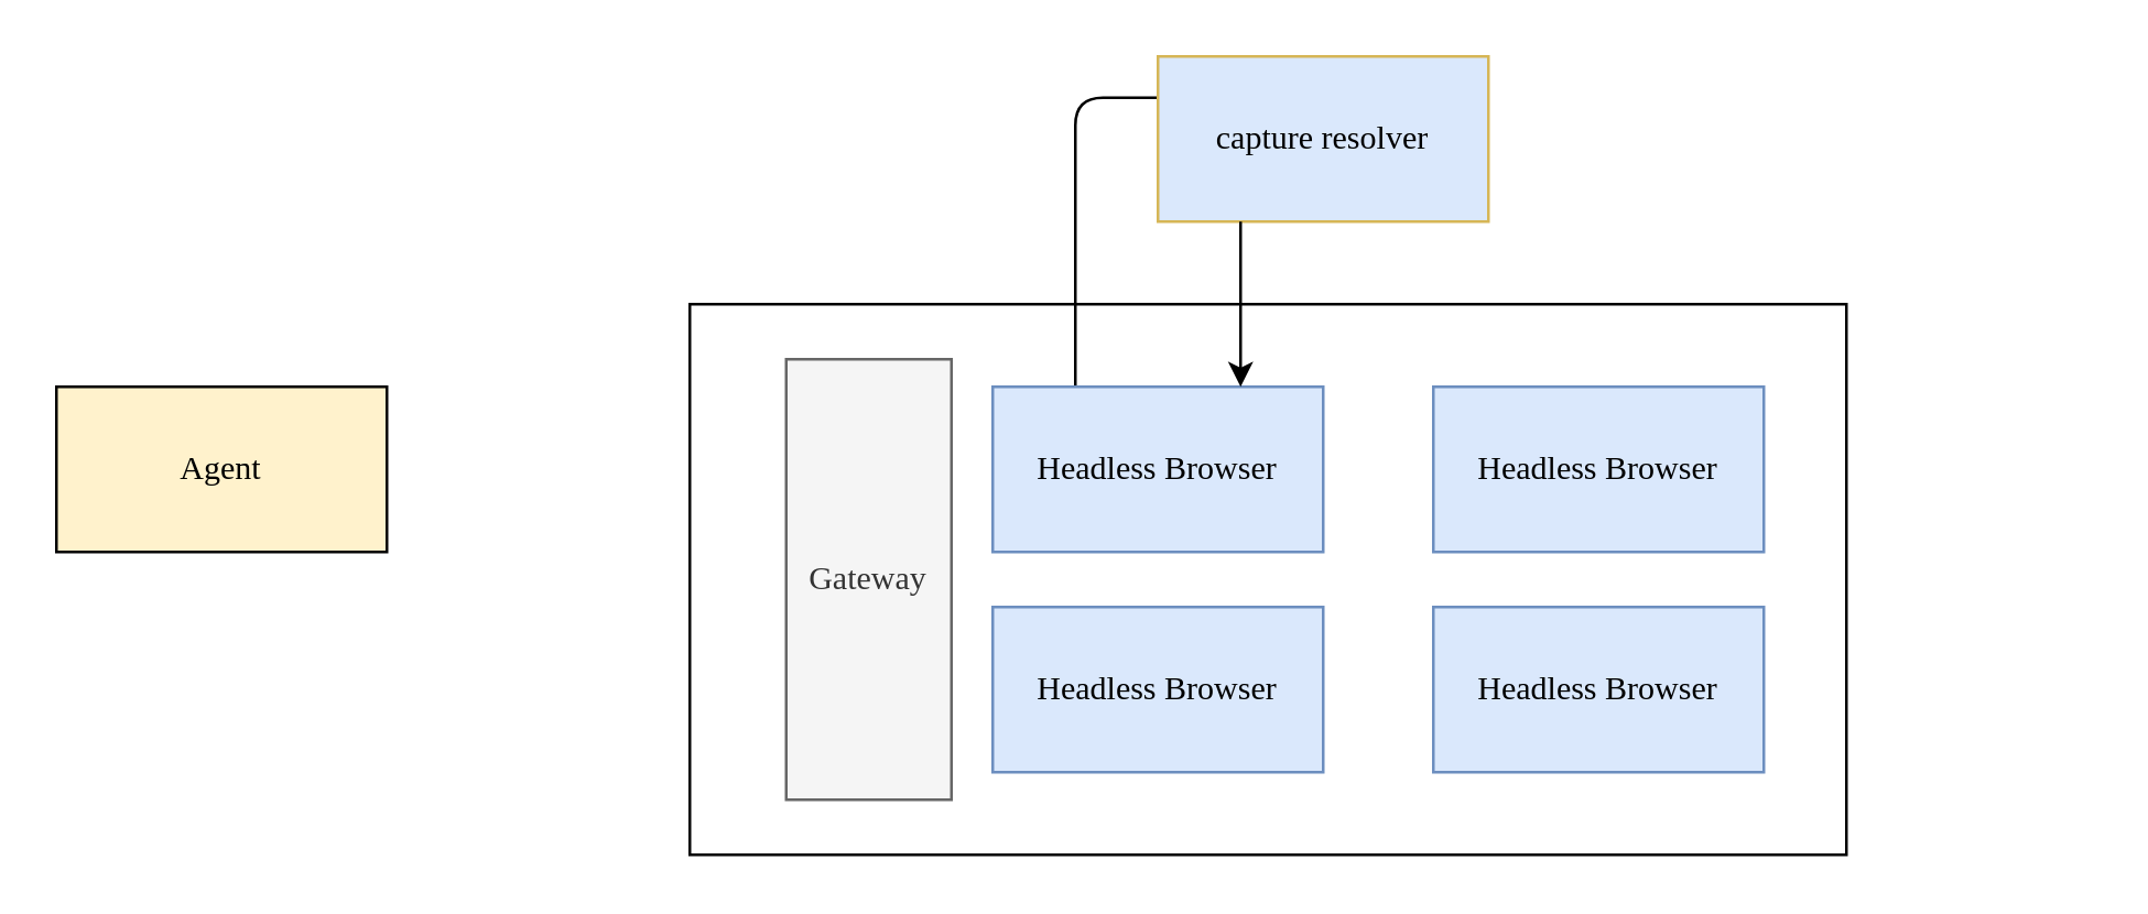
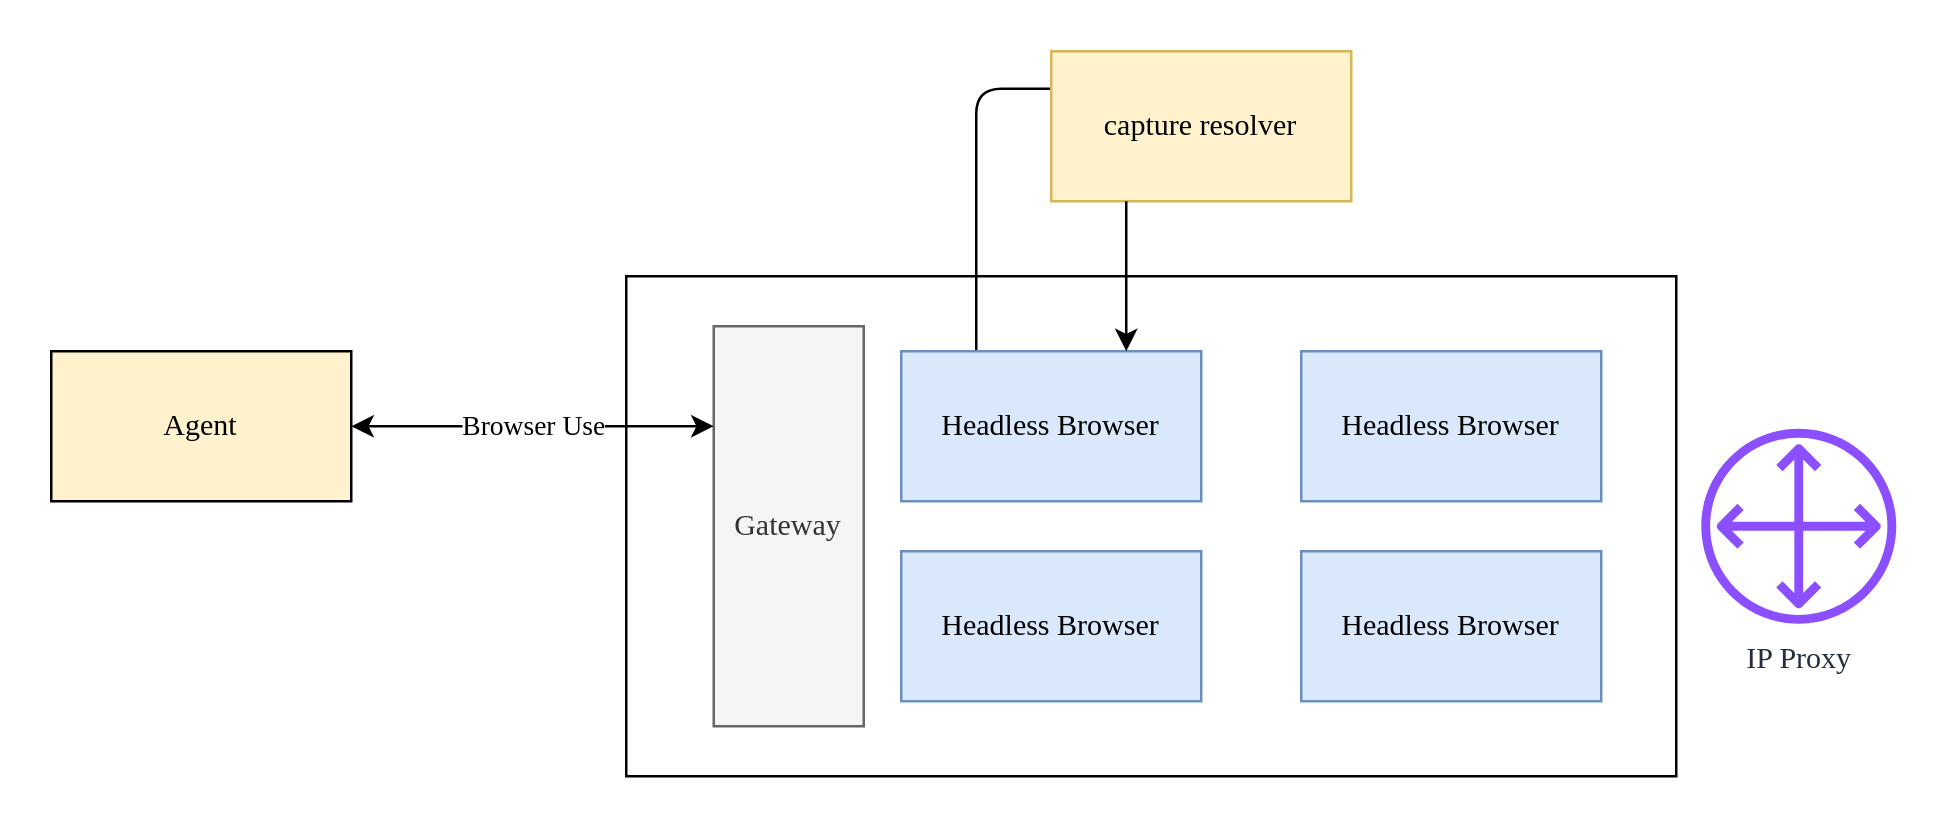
- <mxCell id="9" value="capture resolver" style="rounded=0;whiteSpace=wrap;html=1;fillColor=#dae8fc;strokeColor=#d6b656;fontFamily=Comic Sans MS;" parent="1" vertex="1"><mxGeometry x="420" y="20" width="120" height="60" as="geometry" /></mxCell>
+ <mxCell id="9" value="capture resolver" style="rounded=0;whiteSpace=wrap;html=1;fillColor=#fff2cc;strokeColor=#d6b656;fontFamily=Comic Sans MS;" parent="1" vertex="1"><mxGeometry x="420" y="20" width="120" height="60" as="geometry" /></mxCell>
+ <mxCell id="12" value="Browser Use" style="edgeStyle=none;html=1;exitX=1;exitY=0.5;exitDx=0;exitDy=0;entryX=0;entryY=0.25;entryDx=0;entryDy=0;startArrow=classic;startFill=1;fontFamily=Comic Sans MS;" edge="1" parent="1" source="13" target="3"><mxGeometry relative="1" as="geometry" /></mxCell>
+ <mxCell id="10" value="IP Proxy" style="sketch=0;outlineConnect=0;fontColor=#232F3E;gradientColor=none;fillColor=#8C4FFF;strokeColor=none;dashed=0;verticalLabelPosition=bottom;verticalAlign=top;align=center;html=1;fontSize=12;fontStyle=0;aspect=fixed;pointerEvents=1;shape=mxgraph.aws4.customer_gateway;fontFamily=Comic Sans MS;" parent="1" vertex="1"><mxGeometry x="680" y="171" width="78" height="78" as="geometry" /></mxCell>
